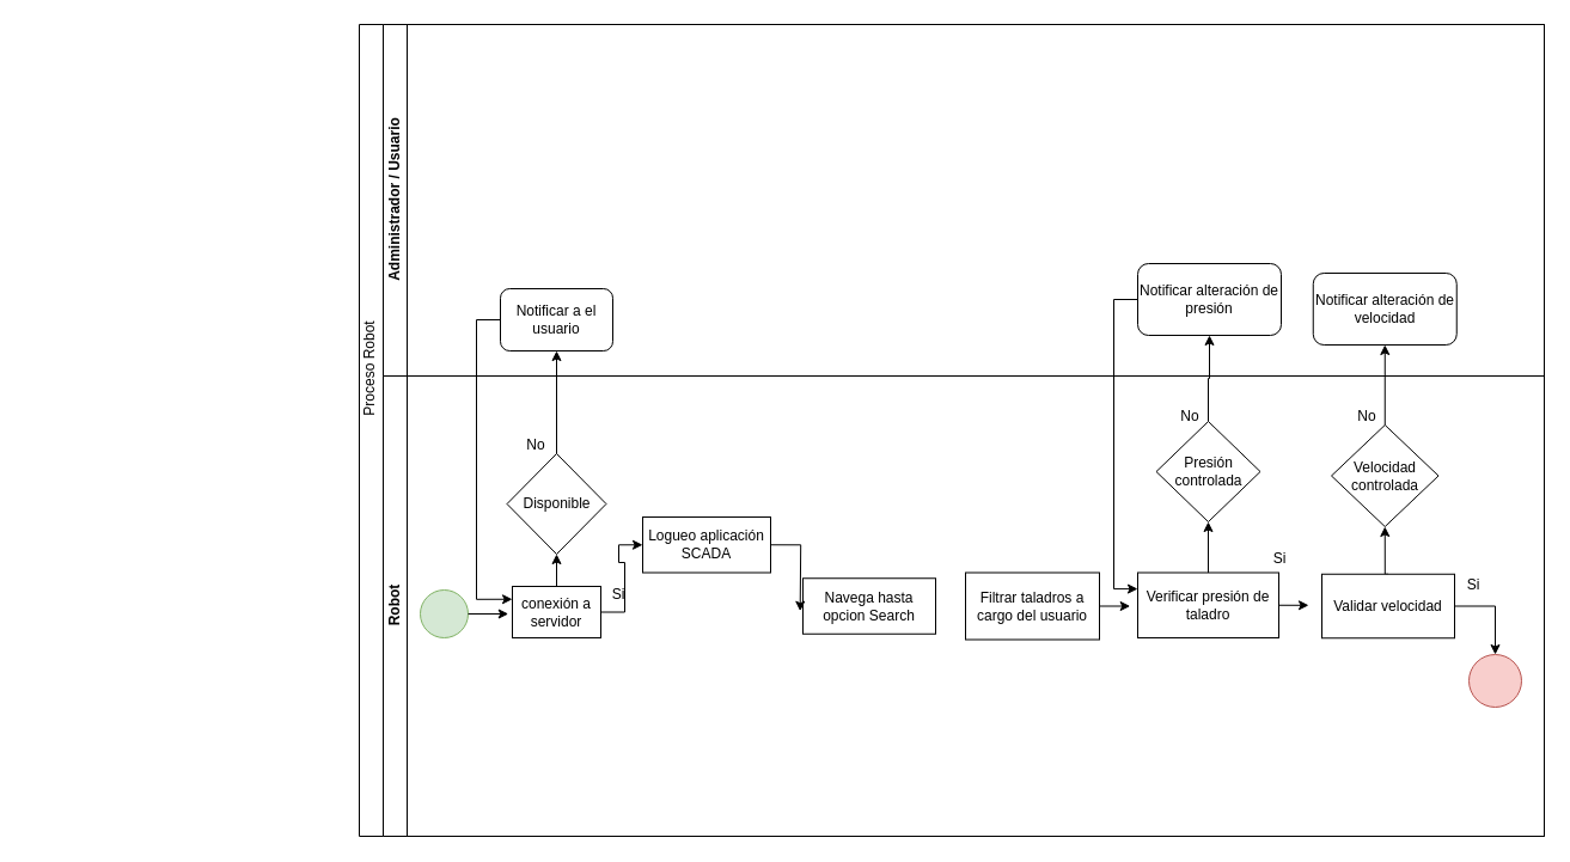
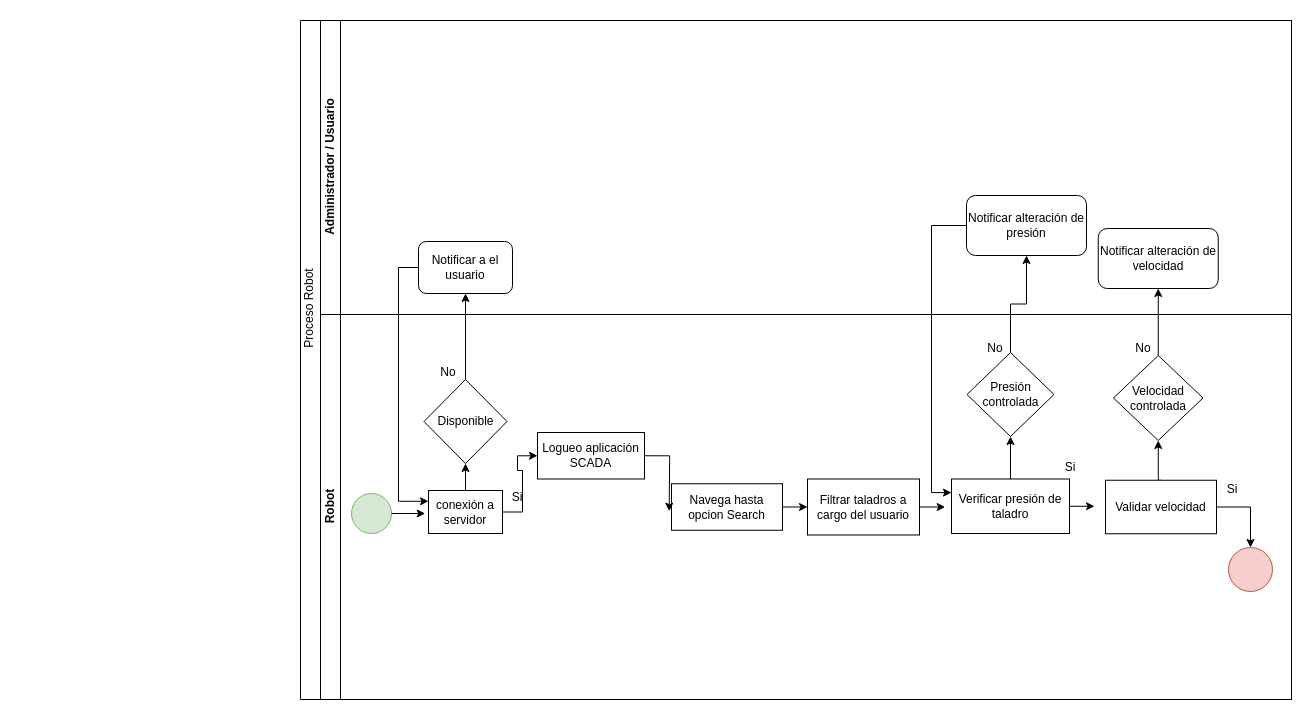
- <mxCell id="5" value="Notificar alteración de presión" style="rounded=1;whiteSpace=wrap;html=1;" vertex="1" parent="3"><mxGeometry x="631" y="200" width="120" height="60" as="geometry" /></mxCell>
+ <mxCell id="5" value="Notificar alteración de presión" style="rounded=1;whiteSpace=wrap;html=1;" vertex="1" parent="3"><mxGeometry x="646" y="175" width="120" height="60" as="geometry" /></mxCell>
+ <mxCell id="15" style="edgeStyle=orthogonalEdgeStyle;rounded=0;orthogonalLoop=1;jettySize=auto;html=1;exitX=1;exitY=0.5;exitDx=0;exitDy=0;entryX=0;entryY=0.5;entryDx=0;entryDy=0;" edge="1" parent="7" source="16" target="18"><mxGeometry relative="1" as="geometry" /></mxCell>
